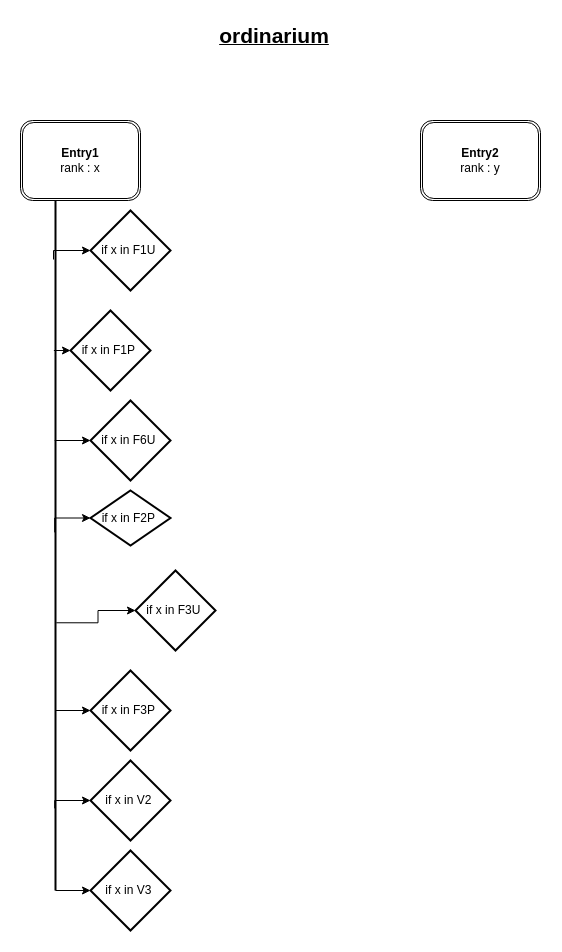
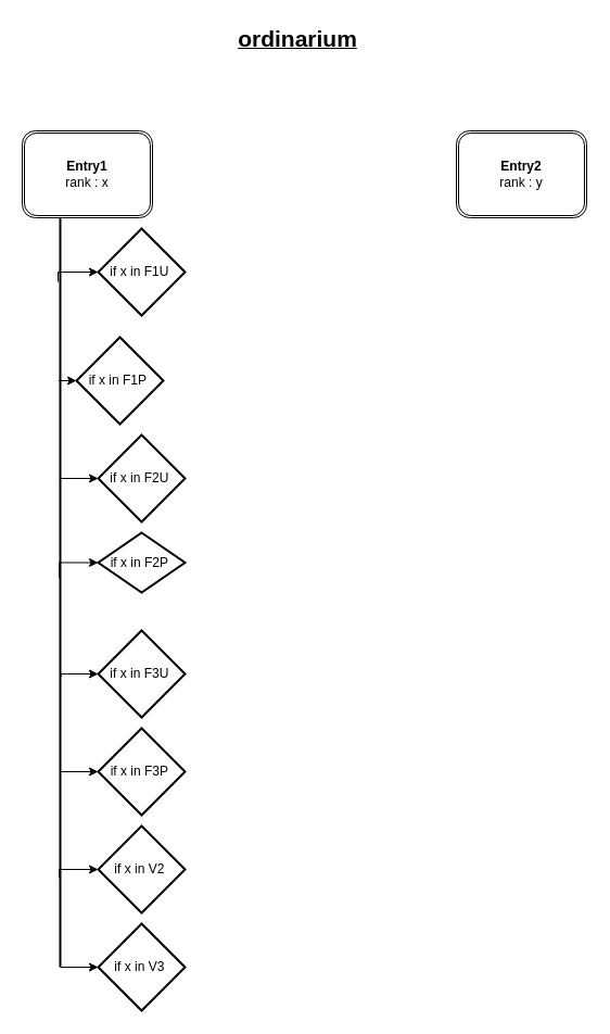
- <mxCell id="7" value="if x in F6U&amp;nbsp;" style="strokeWidth=2;html=1;shape=mxgraph.flowchart.decision;whiteSpace=wrap;" vertex="1" parent="1"><mxGeometry x="90" y="400" width="80" height="80" as="geometry" /></mxCell>
+ <mxCell id="7" value="if x in F2U&amp;nbsp;" style="strokeWidth=2;html=1;shape=mxgraph.flowchart.decision;whiteSpace=wrap;" vertex="1" parent="1"><mxGeometry x="90" y="400" width="80" height="80" as="geometry" /></mxCell>
- <mxCell id="9" value="if x in F3U&amp;nbsp;" style="strokeWidth=2;html=1;shape=mxgraph.flowchart.decision;whiteSpace=wrap;" vertex="1" parent="1"><mxGeometry x="135" y="570" width="80" height="80" as="geometry" /></mxCell>
+ <mxCell id="9" value="if x in F3U&amp;nbsp;" style="strokeWidth=2;html=1;shape=mxgraph.flowchart.decision;whiteSpace=wrap;" vertex="1" parent="1"><mxGeometry x="90" y="580" width="80" height="80" as="geometry" /></mxCell>
